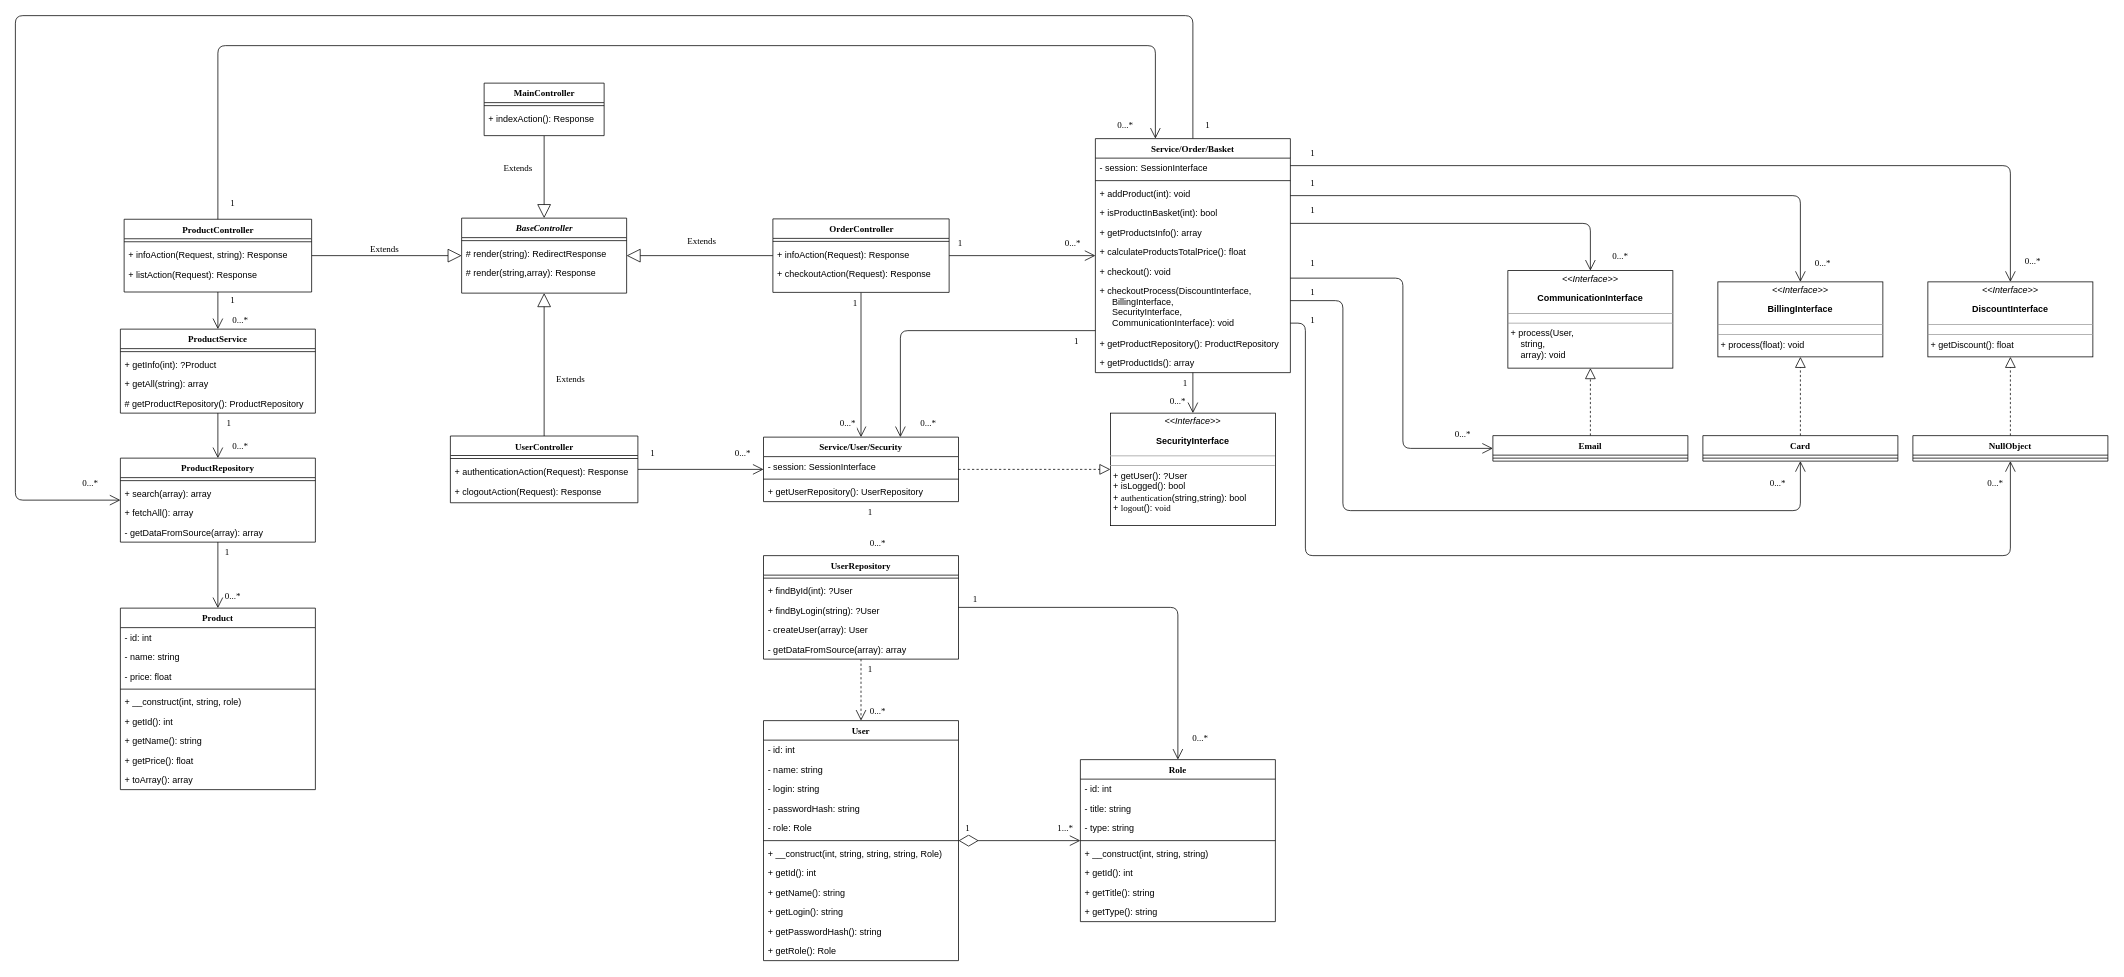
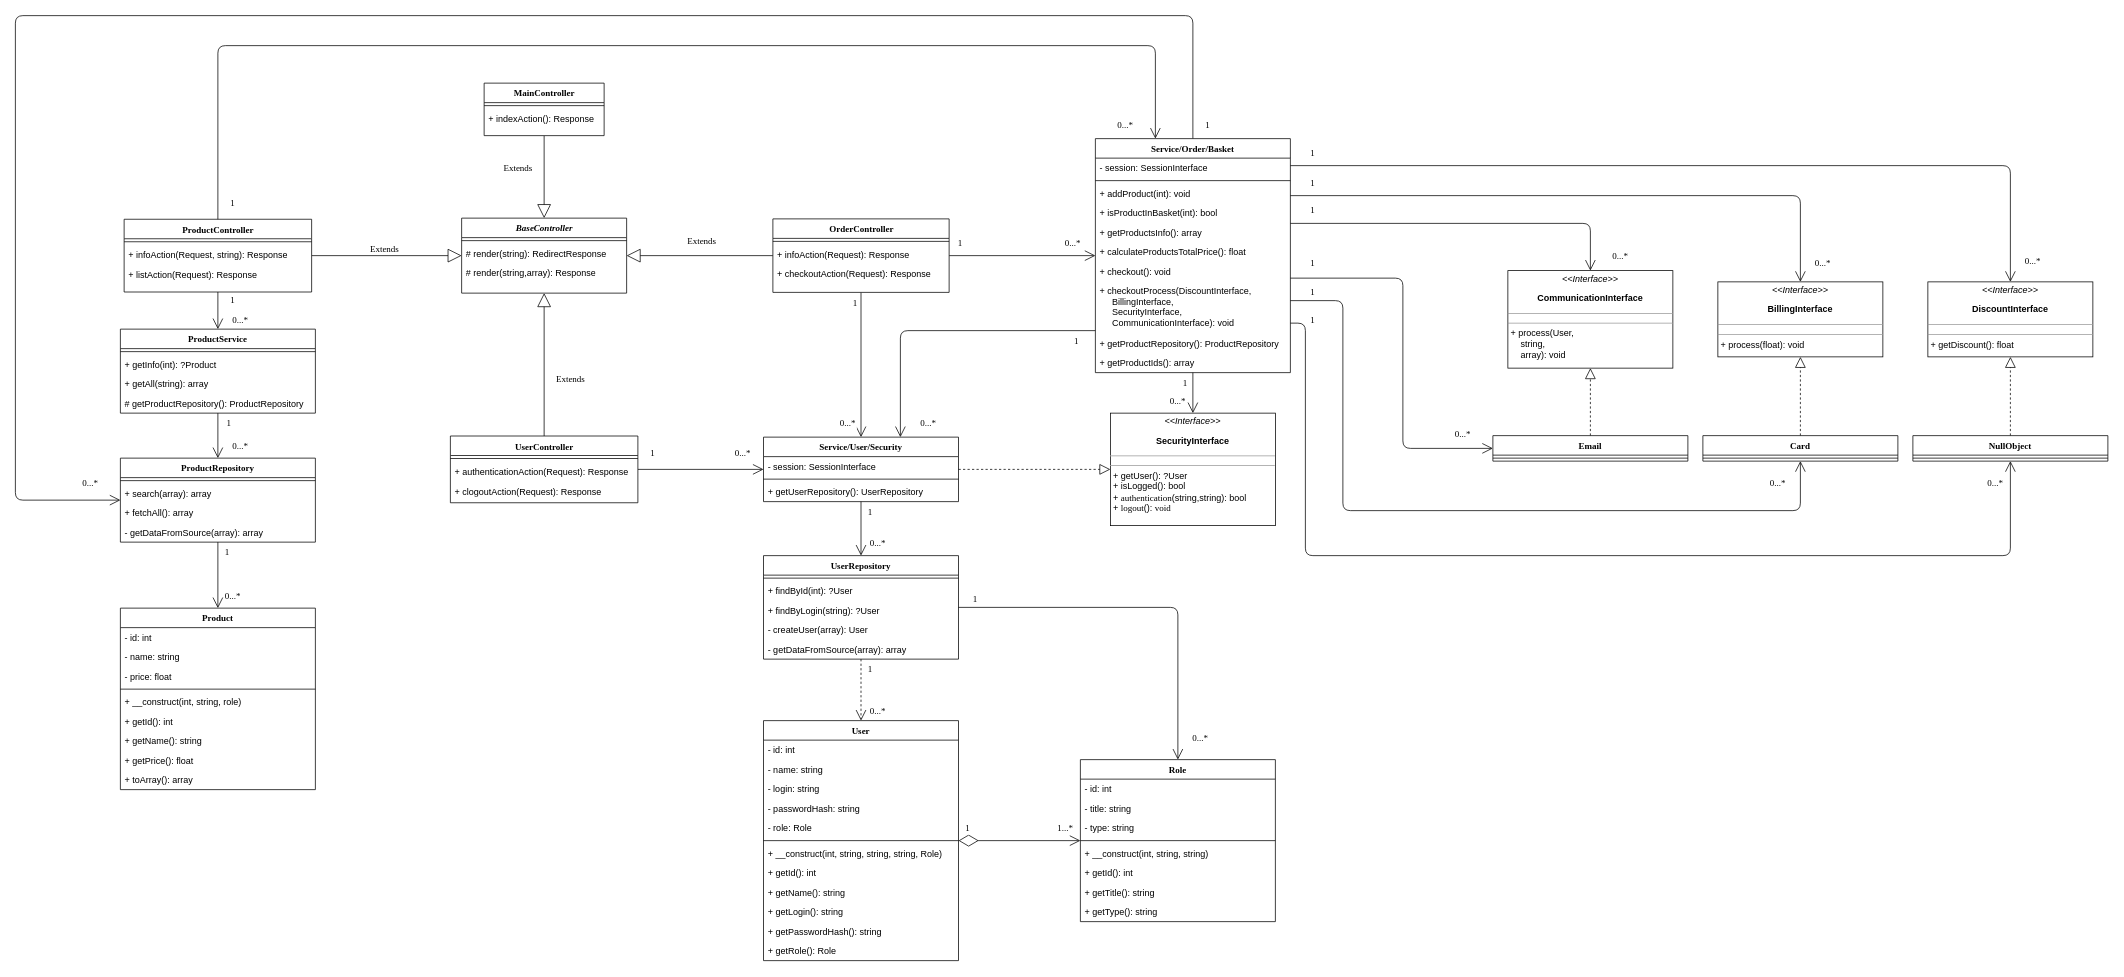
+ <mxCell id="96" value="" style="endArrow=open;endFill=1;endSize=12;html=1;labelBackgroundColor=none;fontFamily=Verdana;fontSize=12;fontColor=#000000;edgeStyle=orthogonalEdgeStyle;" edge="1" parent="1" source="49" target="90"><mxGeometry width="160" relative="1" as="geometry"><mxPoint x="990" y="1030" as="sourcePoint" /><mxPoint x="1150" y="1030" as="targetPoint" /></mxGeometry></mxCell>
